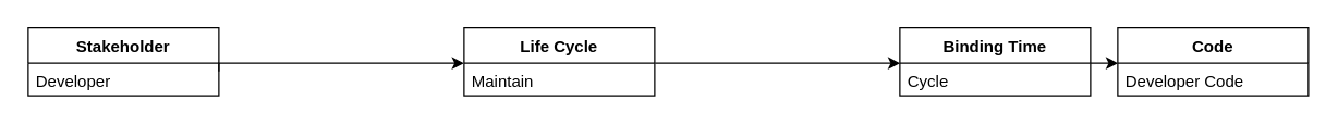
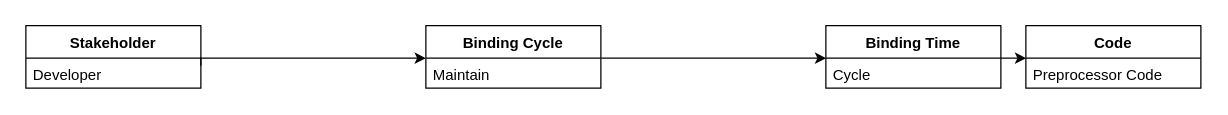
- <mxCell id="11" value="Life Cycle" style="swimlane;fontStyle=1;childLayout=stackLayout;horizontal=1;startSize=26;fillColor=none;horizontalStack=0;resizeParent=1;resizeParentMax=0;resizeLast=0;collapsible=1;marginBottom=0;" vertex="1" parent="1"><mxGeometry x="340" y="20" width="140" height="50" as="geometry" /></mxCell>
+ <mxCell id="11" value="Binding Cycle" style="swimlane;fontStyle=1;childLayout=stackLayout;horizontal=1;startSize=26;fillColor=none;horizontalStack=0;resizeParent=1;resizeParentMax=0;resizeLast=0;collapsible=1;marginBottom=0;" vertex="1" parent="1"><mxGeometry x="340" y="20" width="140" height="50" as="geometry" /></mxCell>
- <mxCell id="10" value="Developer Code" style="text;strokeColor=none;fillColor=none;align=left;verticalAlign=top;spacingLeft=4;spacingRight=4;overflow=hidden;rotatable=0;points=[[0,0.5],[1,0.5]];portConstraint=eastwest;" vertex="1" parent="9"><mxGeometry y="26" width="140" height="24" as="geometry" /></mxCell>
+ <mxCell id="10" value="Preprocessor Code" style="text;strokeColor=none;fillColor=none;align=left;verticalAlign=top;spacingLeft=4;spacingRight=4;overflow=hidden;rotatable=0;points=[[0,0.5],[1,0.5]];portConstraint=eastwest;" vertex="1" parent="9"><mxGeometry y="26" width="140" height="24" as="geometry" /></mxCell>
